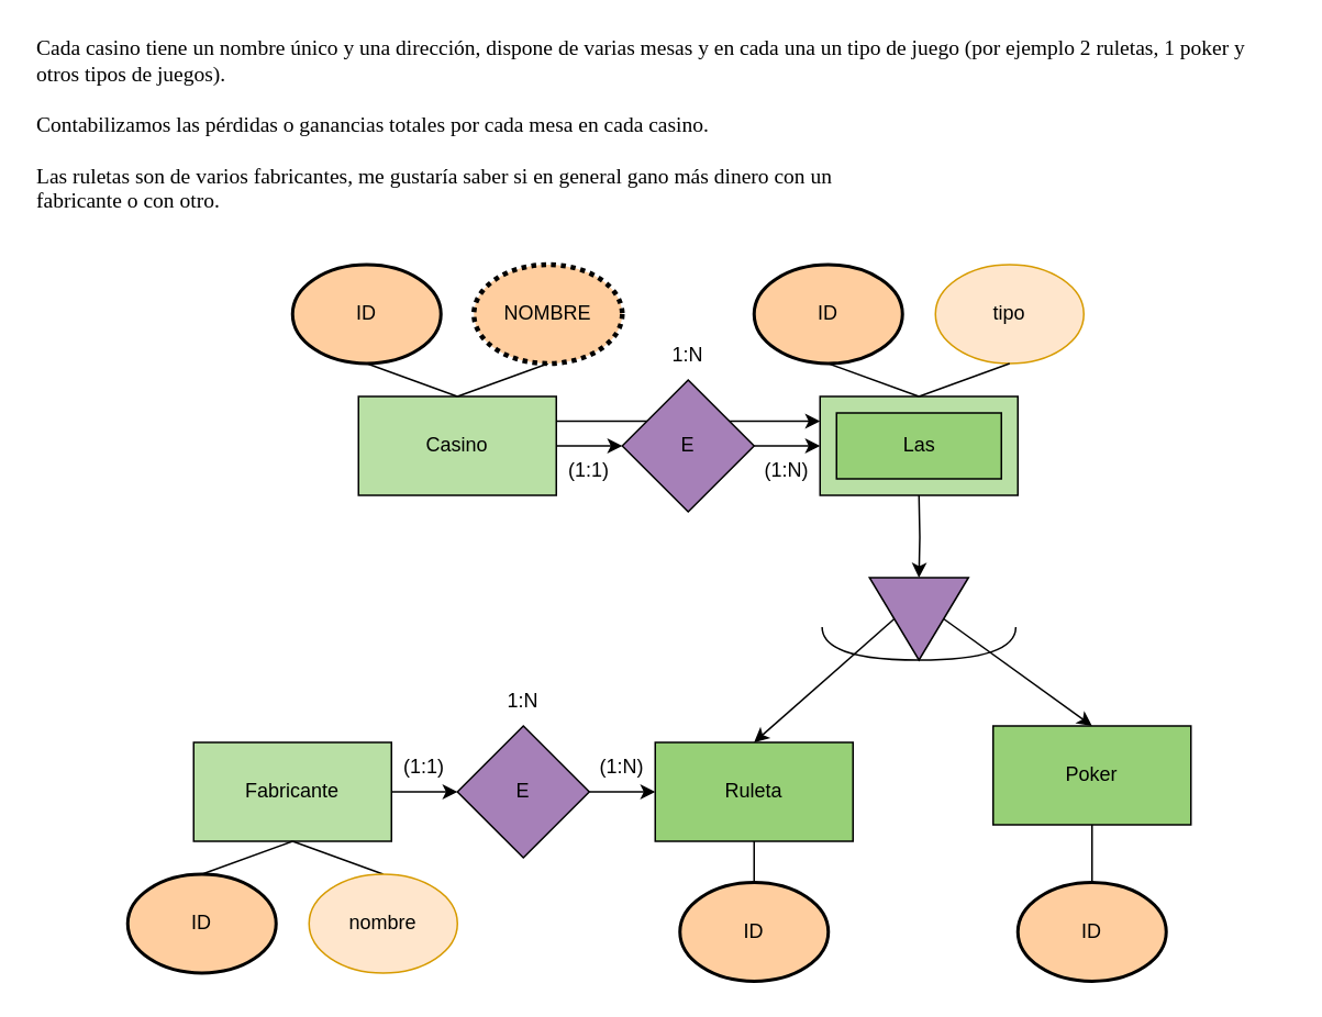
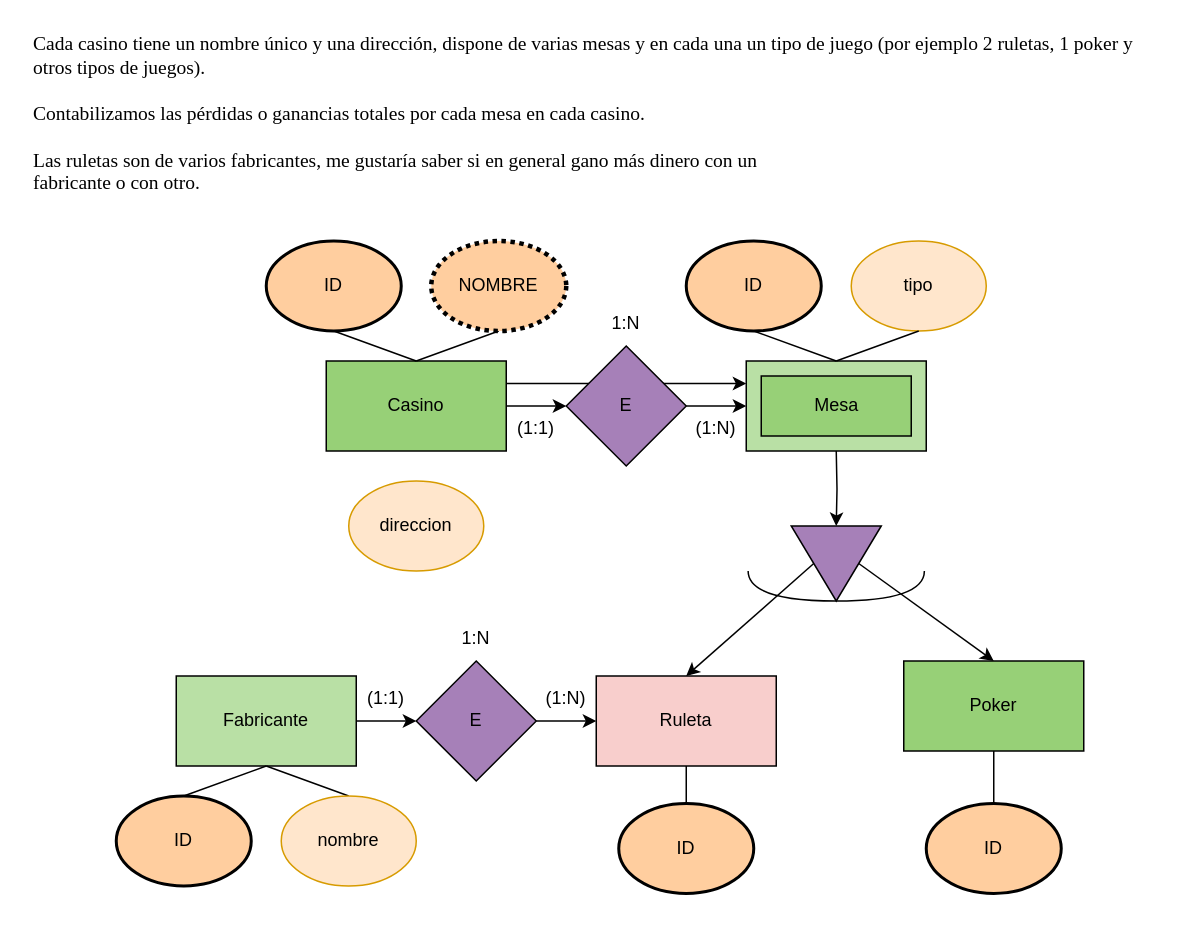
- <mxCell id="5" value="Casino" style="rounded=0;whiteSpace=wrap;html=1;fillColor=#b9e0a5;" vertex="1" parent="1"><mxGeometry x="217" y="240" width="120" height="60" as="geometry" /></mxCell>
+ <mxCell id="5" value="Casino" style="rounded=0;whiteSpace=wrap;html=1;fillColor=#97D077;" vertex="1" parent="1"><mxGeometry x="217" y="240" width="120" height="60" as="geometry" /></mxCell>
- <mxCell id="23" value="Las" style="text;html=1;align=center;verticalAlign=middle;resizable=0;points=[];autosize=1;strokeColor=none;fillColor=none;" vertex="1" parent="21"><mxGeometry x="35" y="15" width="50" height="30" as="geometry" /></mxCell>
+ <mxCell id="23" value="Mesa" style="text;html=1;align=center;verticalAlign=middle;resizable=0;points=[];autosize=1;strokeColor=none;fillColor=none;" vertex="1" parent="21"><mxGeometry x="35" y="15" width="50" height="30" as="geometry" /></mxCell>
+ <mxCell id="13" value="direccion" style="ellipse;whiteSpace=wrap;html=1;strokeWidth=1;fillColor=#ffe6cc;strokeColor=#d79b00;" vertex="1" parent="1"><mxGeometry x="232" y="320" width="90" height="60" as="geometry" /></mxCell>
- <mxCell id="12" value="Ruleta" style="rounded=0;whiteSpace=wrap;html=1;fillColor=#97D077;" vertex="1" parent="1"><mxGeometry x="397" y="450" width="120" height="60" as="geometry" /></mxCell>
+ <mxCell id="12" value="Ruleta" style="rounded=0;whiteSpace=wrap;html=1;fillColor=#f8cecc;" vertex="1" parent="1"><mxGeometry x="397" y="450" width="120" height="60" as="geometry" /></mxCell>
